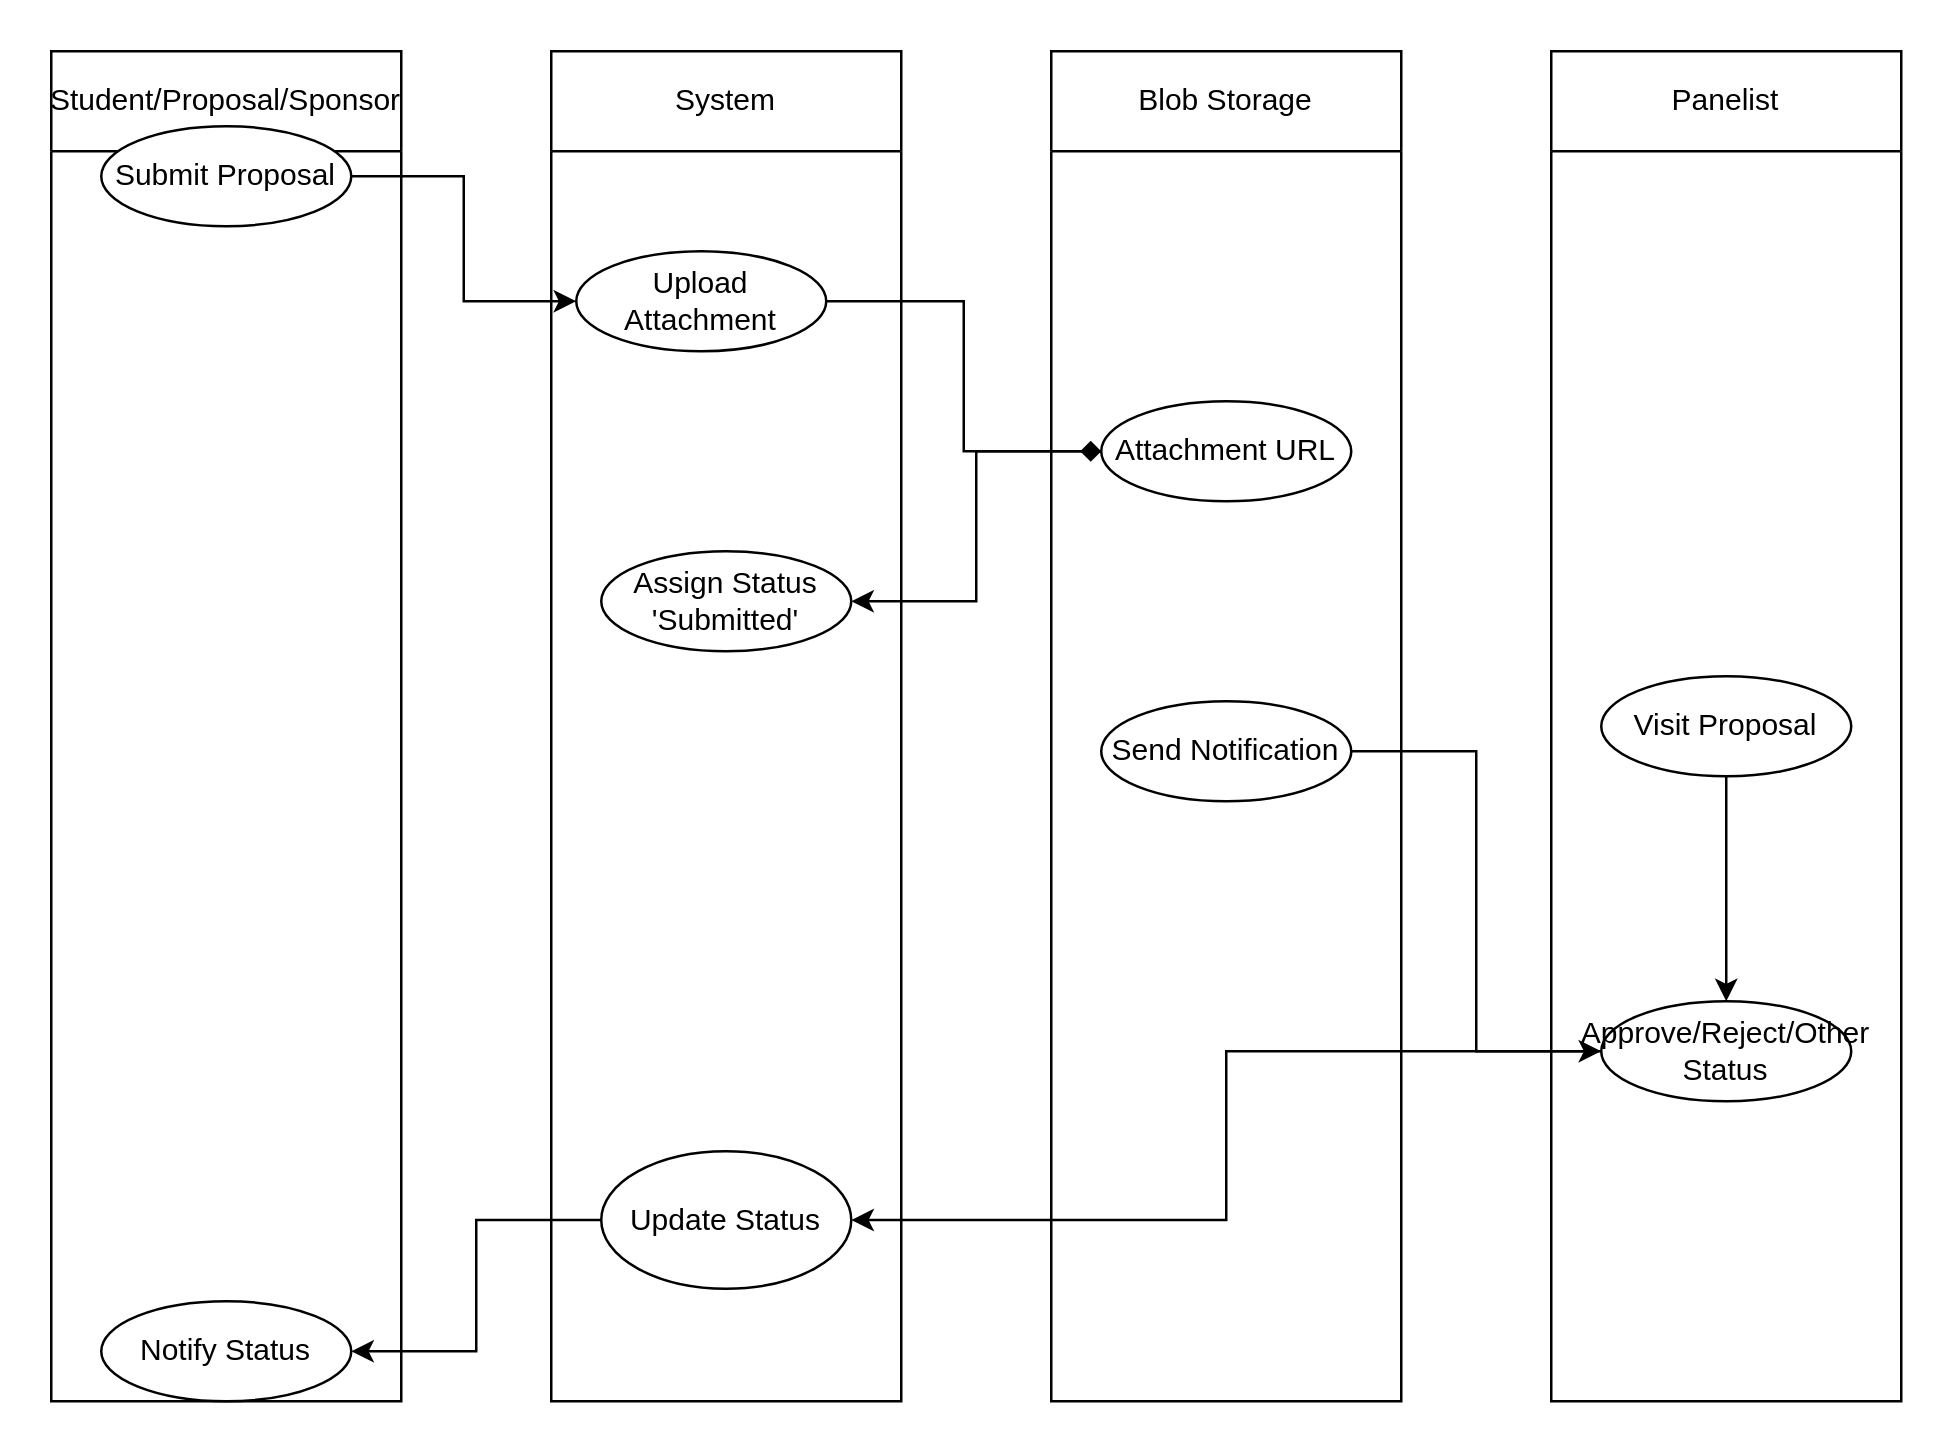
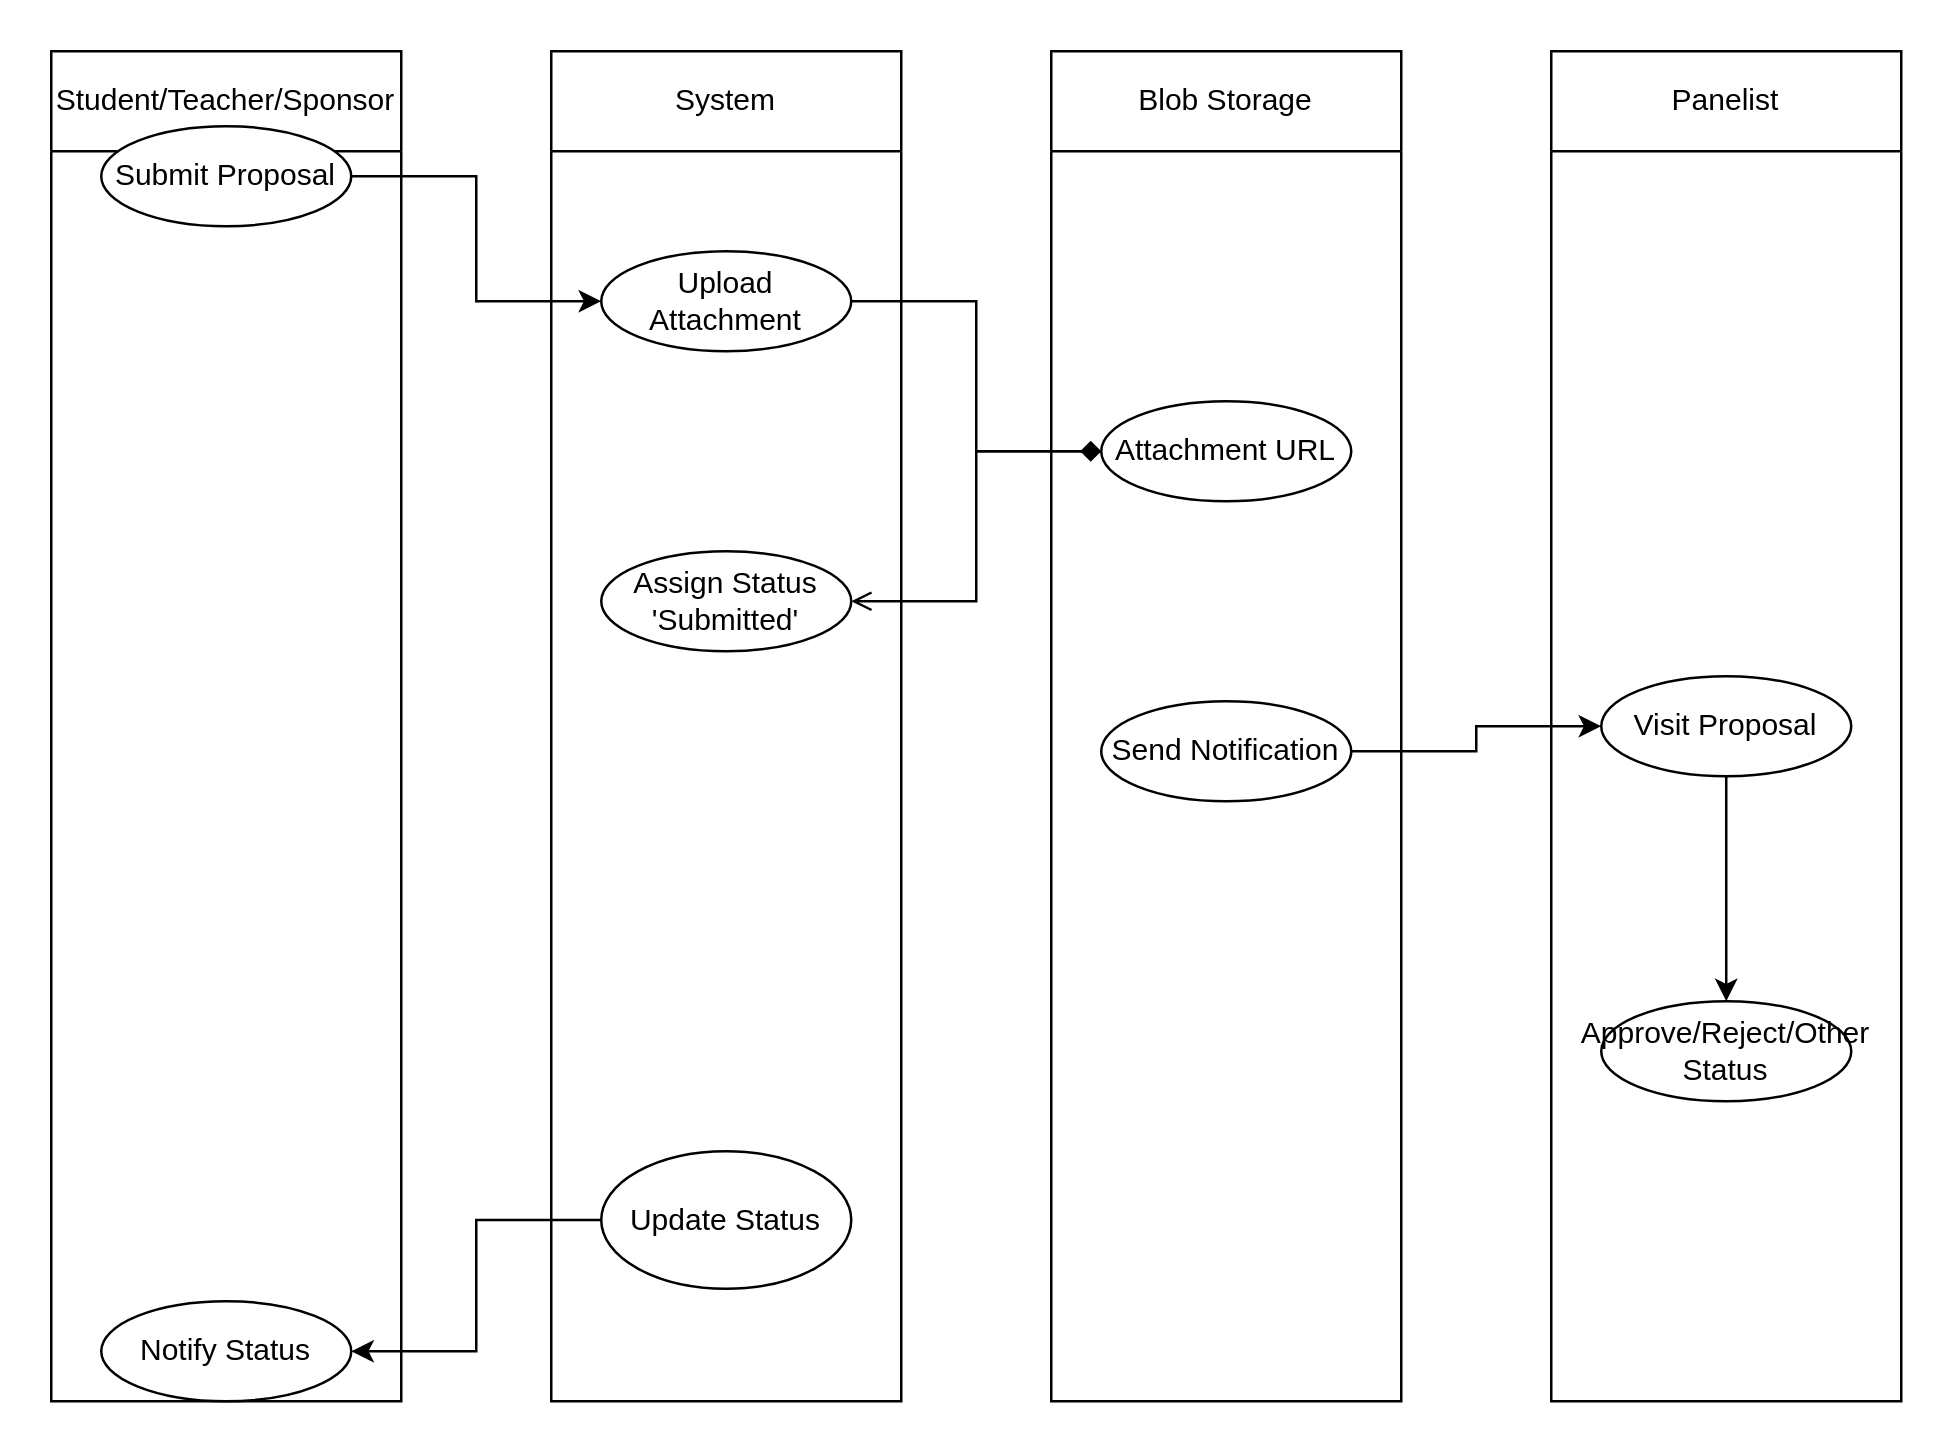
- <mxCell id="2" value="Student/Proposal/Sponsor" style="shape=swimlane;whiteSpace=wrap;html=1;" parent="1" vertex="1"><mxGeometry x="20" y="20" width="140" height="540" as="geometry" /></mxCell>
+ <mxCell id="2" value="Student/Teacher/Sponsor" style="shape=swimlane;whiteSpace=wrap;html=1;" parent="1" vertex="1"><mxGeometry x="20" y="20" width="140" height="540" as="geometry" /></mxCell>
- <mxCell id="7" value="Upload Attachment" style="shape=ellipse;whiteSpace=wrap;html=1;" parent="1" vertex="1"><mxGeometry x="230" y="100" width="100" height="40" as="geometry" /></mxCell>
+ <mxCell id="7" value="Upload Attachment" style="shape=ellipse;whiteSpace=wrap;html=1;" parent="1" vertex="1"><mxGeometry x="240" y="100" width="100" height="40" as="geometry" /></mxCell>
- <mxCell id="17" style="edgeStyle=elbowEdgeStyle;html=1;rounded=0;orthogonalLoop=1;jettySize=auto;" parent="1" source="8" target="9" edge="1"><mxGeometry relative="1" as="geometry" /></mxCell>
+ <mxCell id="17" style="edgeStyle=elbowEdgeStyle;html=1;rounded=0;orthogonalLoop=1;jettySize=auto;endArrow=open;" parent="1" source="8" target="9" edge="1"><mxGeometry relative="1" as="geometry" /></mxCell>
- <mxCell id="18" style="edgeStyle=elbowEdgeStyle;html=1;rounded=0;orthogonalLoop=1;jettySize=auto;" parent="1" source="10" target="12" edge="1"><mxGeometry relative="1" as="geometry" /></mxCell>
+ <mxCell id="18" style="edgeStyle=elbowEdgeStyle;html=1;rounded=0;orthogonalLoop=1;jettySize=auto;" parent="1" source="10" target="11" edge="1"><mxGeometry relative="1" as="geometry" /></mxCell>
- <mxCell id="20" style="edgeStyle=elbowEdgeStyle;html=1;rounded=0;orthogonalLoop=1;jettySize=auto;" parent="1" source="12" target="13" edge="1"><mxGeometry relative="1" as="geometry" /></mxCell>
